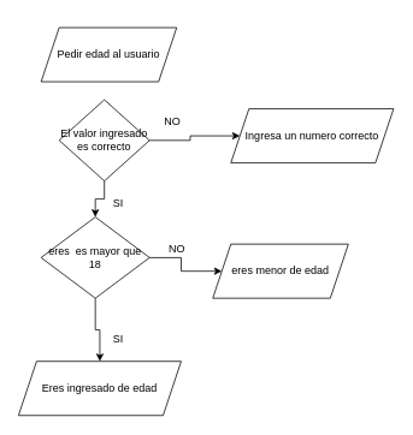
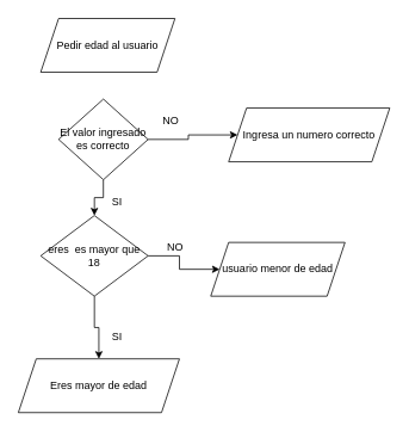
- <mxCell id="2" value="Pedir edad al usuario" style="shape=parallelogram;perimeter=parallelogramPerimeter;whiteSpace=wrap;html=1;fixedSize=1;" vertex="1" parent="1"><mxGeometry x="45" y="30" width="150" height="60" as="geometry" /></mxCell>
+ <mxCell id="2" value="Pedir edad al usuario" style="shape=parallelogram;perimeter=parallelogramPerimeter;whiteSpace=wrap;html=1;fixedSize=1;" vertex="1" parent="1"><mxGeometry x="45" y="20" width="150" height="60" as="geometry" /></mxCell>
- <mxCell id="10" value="eres menor de edad" style="shape=parallelogram;perimeter=parallelogramPerimeter;whiteSpace=wrap;html=1;fixedSize=1;" vertex="1" parent="1"><mxGeometry x="235" y="270" width="150" height="60" as="geometry" /></mxCell>
+ <mxCell id="10" value="usuario menor de edad" style="shape=parallelogram;perimeter=parallelogramPerimeter;whiteSpace=wrap;html=1;fixedSize=1;" vertex="1" parent="1"><mxGeometry x="235" y="270" width="150" height="60" as="geometry" /></mxCell>
- <mxCell id="11" value="Eres ingresado de edad" style="shape=parallelogram;perimeter=parallelogramPerimeter;whiteSpace=wrap;html=1;fixedSize=1;" vertex="1" parent="1"><mxGeometry x="20" y="400" width="180" height="60" as="geometry" /></mxCell>
+ <mxCell id="11" value="Eres mayor de edad" style="shape=parallelogram;perimeter=parallelogramPerimeter;whiteSpace=wrap;html=1;fixedSize=1;" vertex="1" parent="1"><mxGeometry x="20" y="400" width="180" height="60" as="geometry" /></mxCell>
